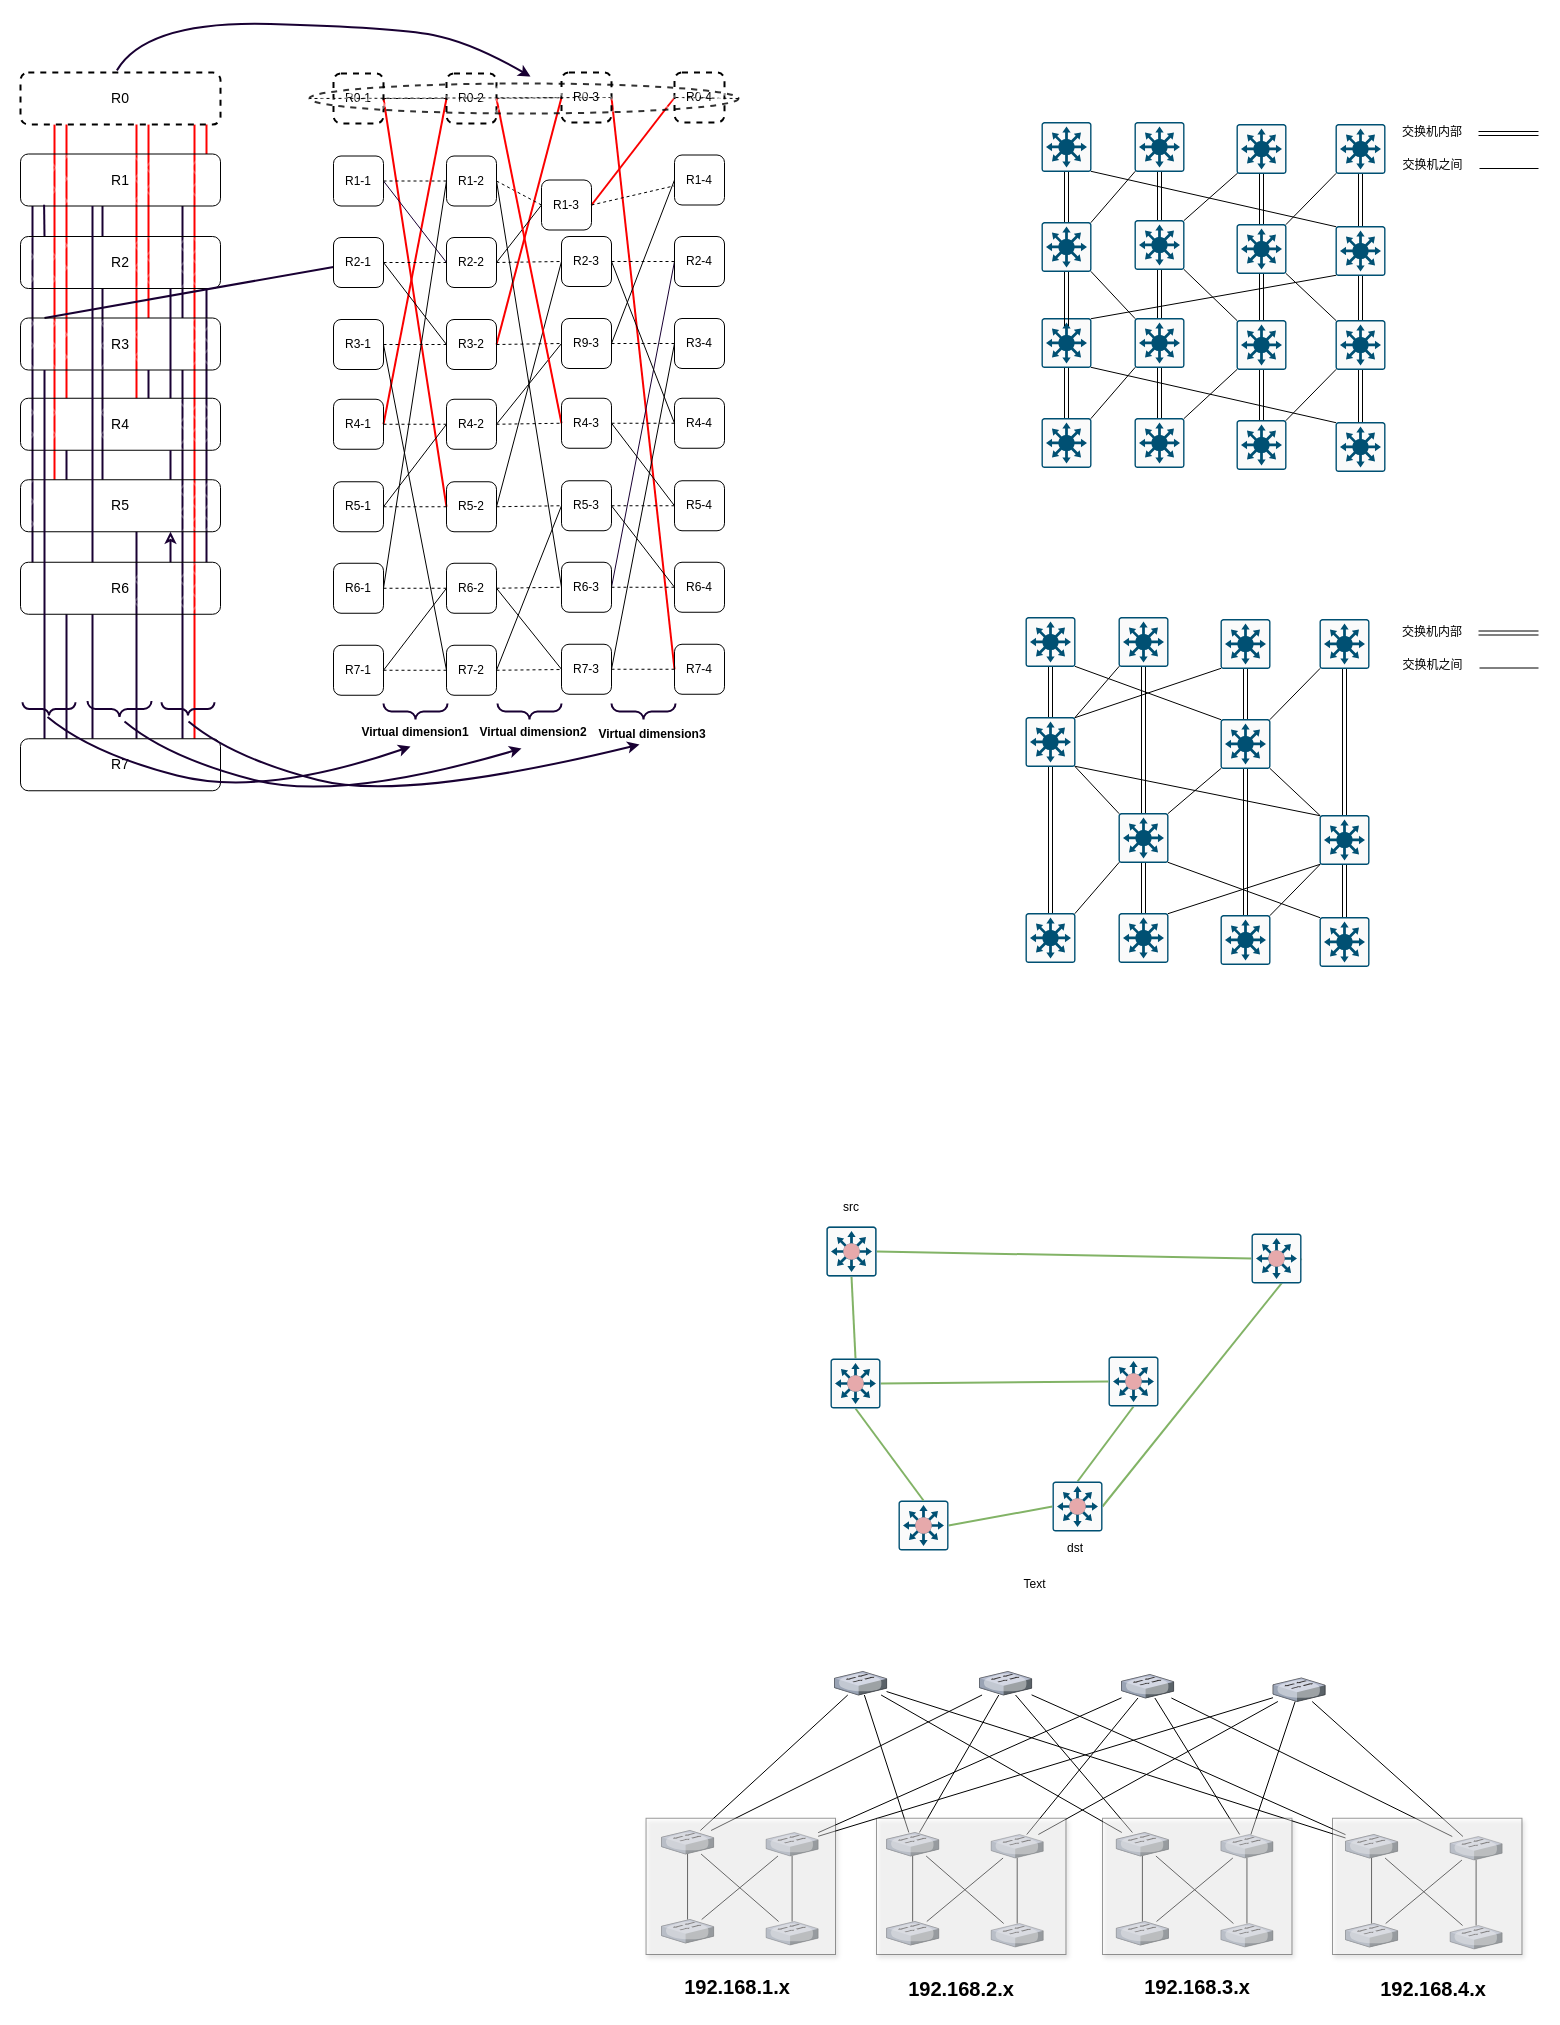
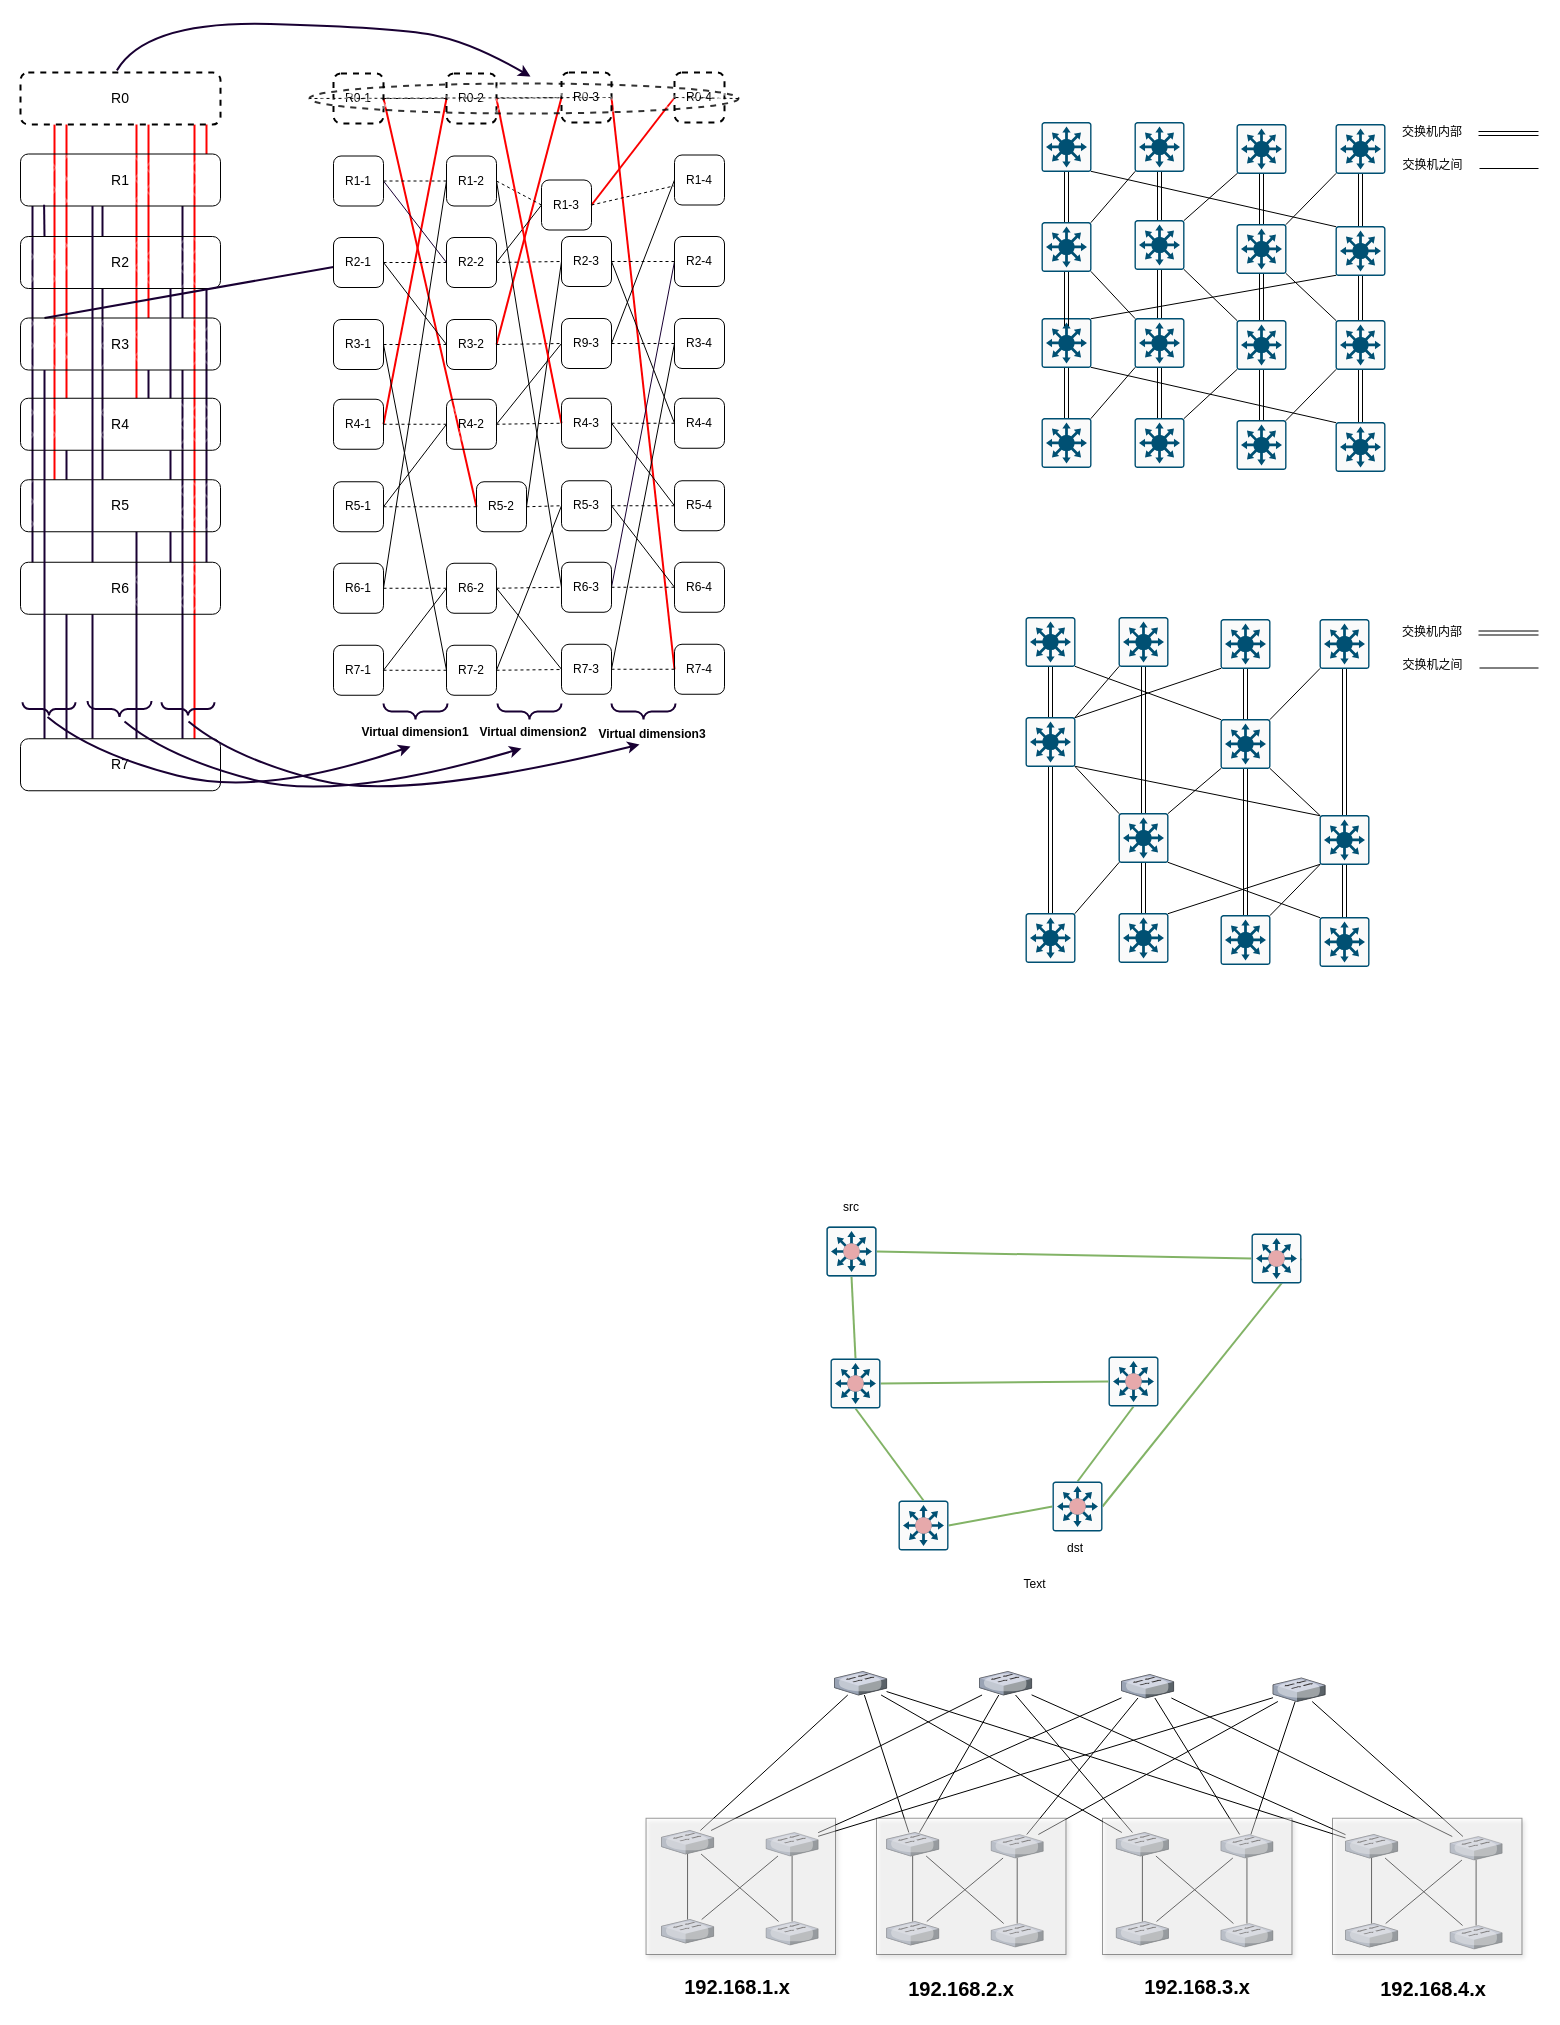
- <mxCell id="258" value="R5-2" style="rounded=1;whiteSpace=wrap;html=1;shadow=0;glass=0;sketch=0;fillStyle=cross-hatch;fontSize=12;gradientColor=none;" vertex="1" parent="1"><mxGeometry x="446" y="481.25" width="50" height="50" as="geometry" /></mxCell>
+ <mxCell id="258" value="R5-2" style="rounded=1;whiteSpace=wrap;html=1;shadow=0;glass=0;sketch=0;fillStyle=cross-hatch;fontSize=12;gradientColor=none;" vertex="1" parent="1"><mxGeometry x="476" y="481.25" width="50" height="50" as="geometry" /></mxCell>
- <mxCell id="196" style="edgeStyle=none;rounded=0;orthogonalLoop=1;jettySize=auto;html=1;exitX=0.75;exitY=0;exitDx=0;exitDy=0;exitPerimeter=0;entryX=0.75;entryY=1;entryDx=0;entryDy=0;entryPerimeter=0;strokeColor=#190033;strokeWidth=2;fontSize=12;endArrow=classic;endFill=0;" edge="1" parent="1" source="200" target="195"><mxGeometry relative="1" as="geometry" /></mxCell>
+ <mxCell id="196" style="edgeStyle=none;rounded=0;orthogonalLoop=1;jettySize=auto;html=1;exitX=0.75;exitY=0;exitDx=0;exitDy=0;exitPerimeter=0;entryX=0.75;entryY=1;entryDx=0;entryDy=0;entryPerimeter=0;strokeColor=#190033;strokeWidth=2;fontSize=12;endArrow=none;endFill=0;" edge="1" parent="1" source="200" target="195"><mxGeometry relative="1" as="geometry" /></mxCell>
